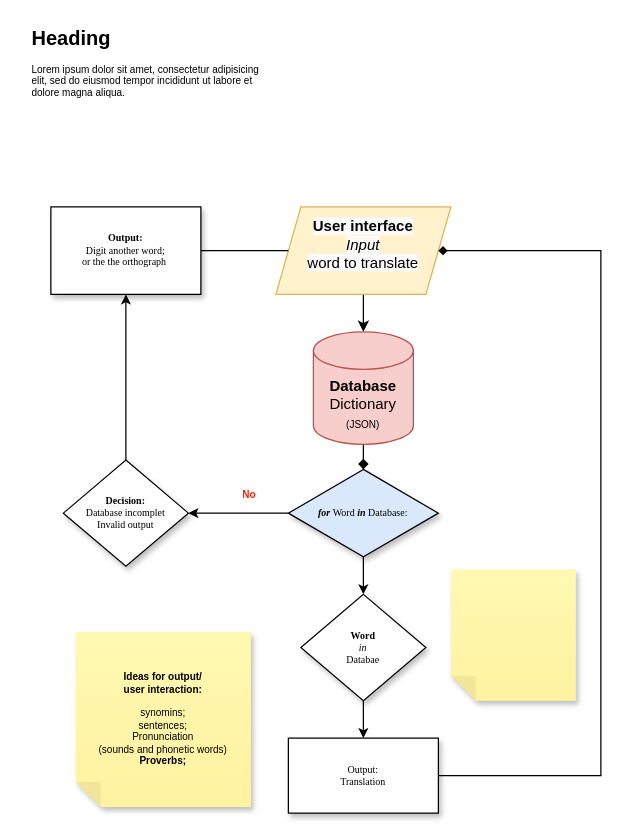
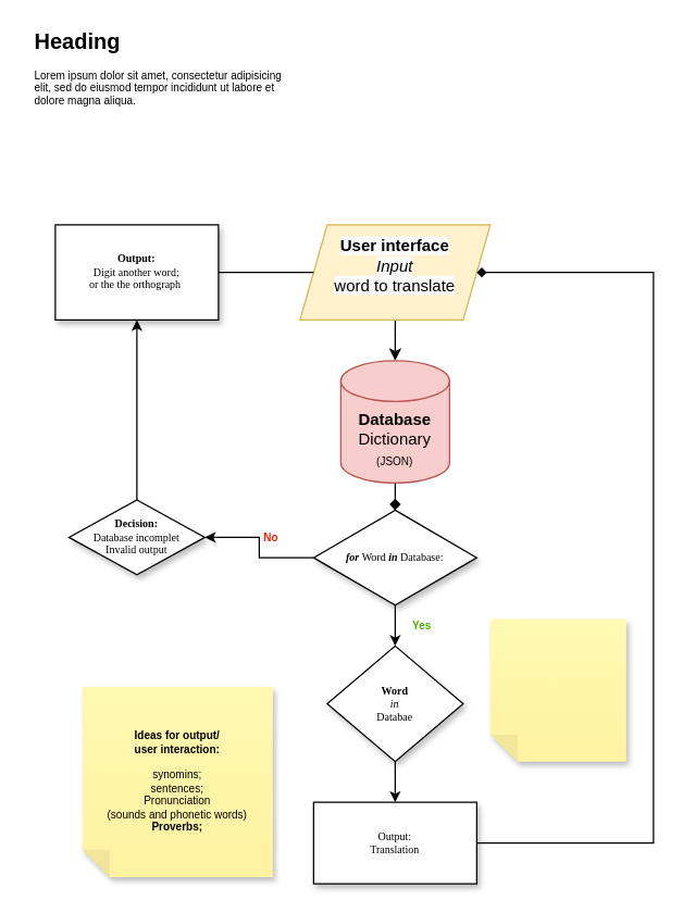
- <mxCell id="12" value="&lt;b&gt;Decision:&lt;/b&gt;&lt;br&gt;Database incomplet&lt;br&gt;Invalid output" style="rhombus;whiteSpace=wrap;html=1;fontSize=8;fontFamily=Verdana;rounded=0;shadow=1;labelBackgroundColor=none;strokeWidth=1;" vertex="1" parent="1"><mxGeometry x="50" y="367.5" width="100" height="85" as="geometry" /></mxCell>
+ <mxCell id="12" value="&lt;b&gt;Decision:&lt;/b&gt;&lt;br&gt;Database incomplet&lt;br&gt;Invalid output" style="rhombus;whiteSpace=wrap;html=1;fontSize=8;fontFamily=Verdana;rounded=0;shadow=1;labelBackgroundColor=none;strokeWidth=1;" vertex="1" parent="1"><mxGeometry x="50" y="367.5" width="100" height="55" as="geometry" /></mxCell>
- <mxCell id="4" value="&amp;nbsp;&lt;b&gt;&lt;i&gt;for&amp;nbsp;&lt;/i&gt;&lt;/b&gt;Word &lt;b style=&quot;font-style: italic;&quot;&gt;in&lt;/b&gt;&amp;nbsp;Database:&lt;i&gt;&amp;nbsp;&lt;/i&gt;" style="rhombus;whiteSpace=wrap;html=1;rounded=0;shadow=1;labelBackgroundColor=none;strokeWidth=1;fontFamily=Verdana;fontSize=8;align=center;fillColor=#dae8fc;" parent="1" vertex="1"><mxGeometry x="230" y="375" width="120" height="70" as="geometry" /></mxCell>
+ <mxCell id="4" value="&amp;nbsp;&lt;b&gt;&lt;i&gt;for&amp;nbsp;&lt;/i&gt;&lt;/b&gt;Word &lt;b style=&quot;font-style: italic;&quot;&gt;in&lt;/b&gt;&amp;nbsp;Database:&lt;i&gt;&amp;nbsp;&lt;/i&gt;" style="rhombus;whiteSpace=wrap;html=1;rounded=0;shadow=1;labelBackgroundColor=none;strokeWidth=1;fontFamily=Verdana;fontSize=8;align=center;" parent="1" vertex="1"><mxGeometry x="230" y="375" width="120" height="70" as="geometry" /></mxCell>
+ <mxCell id="18" value="Yes" style="text;html=1;strokeColor=none;fillColor=none;align=center;verticalAlign=middle;whiteSpace=wrap;rounded=0;fontSize=8;fontColor=#4eac02;fontStyle=1" vertex="1" parent="1"><mxGeometry x="280" y="445" width="60" height="30" as="geometry" /></mxCell>
